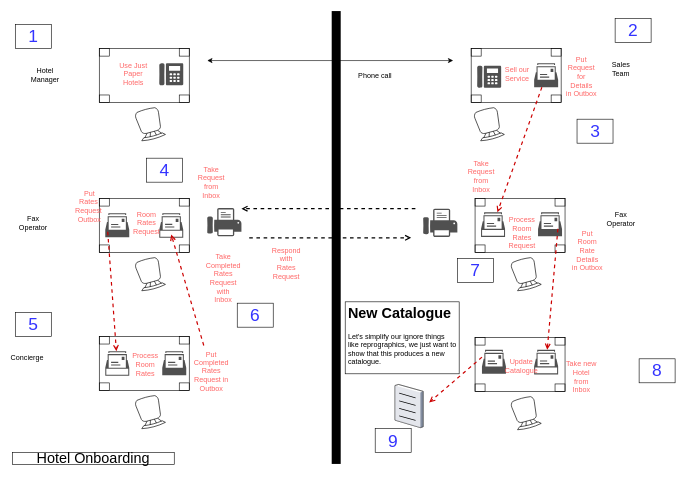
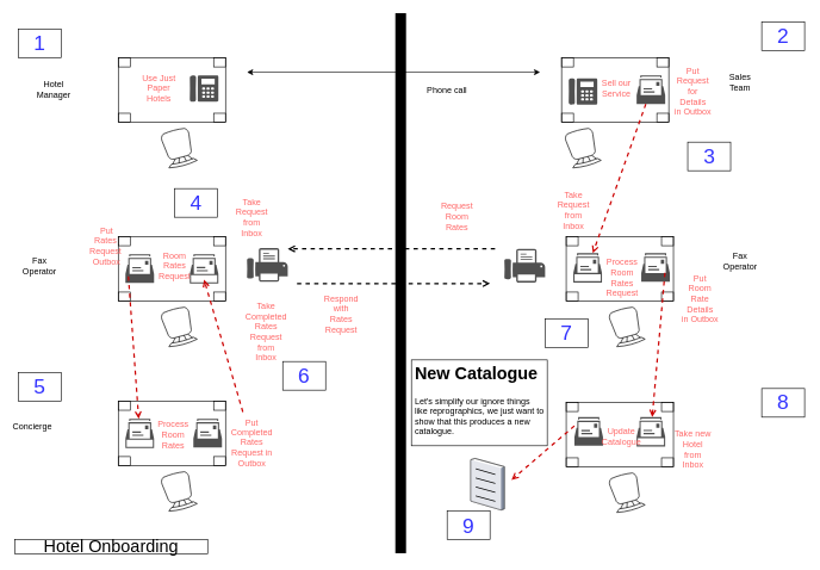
- <mxCell id="58" value="&lt;font style=&quot;font-size: 29px&quot;&gt;2&lt;/font&gt;" style="text;html=1;strokeColor=default;fillColor=none;align=center;verticalAlign=middle;whiteSpace=wrap;rounded=0;fontColor=#3333FF;" parent="1" vertex="1"><mxGeometry x="1025" y="30" width="60" height="40" as="geometry" /></mxCell>
+ <mxCell id="58" value="&lt;font style=&quot;font-size: 29px&quot;&gt;2&lt;/font&gt;" style="text;html=1;strokeColor=default;fillColor=none;align=center;verticalAlign=middle;whiteSpace=wrap;rounded=0;fontColor=#3333FF;" parent="1" vertex="1"><mxGeometry x="1065" y="30" width="60" height="40" as="geometry" /></mxCell>
+ <mxCell id="28" value="&lt;font color=&quot;#ff6666&quot;&gt;Request Room Rates&lt;/font&gt;" style="text;html=1;strokeColor=none;fillColor=none;align=center;verticalAlign=middle;whiteSpace=wrap;rounded=0;" parent="1" vertex="1"><mxGeometry x="611.5" y="259" width="53.5" height="85.5" as="geometry" /></mxCell>
- <mxCell id="68" value="&lt;font style=&quot;font-size: 29px&quot;&gt;7&lt;/font&gt;" style="text;html=1;strokeColor=default;fillColor=none;align=center;verticalAlign=middle;whiteSpace=wrap;rounded=0;fontColor=#3333FF;" parent="1" vertex="1"><mxGeometry x="762" y="430" width="60" height="40" as="geometry" /></mxCell>
+ <mxCell id="68" value="&lt;font style=&quot;font-size: 29px&quot;&gt;7&lt;/font&gt;" style="text;html=1;strokeColor=default;fillColor=none;align=center;verticalAlign=middle;whiteSpace=wrap;rounded=0;fontColor=#3333FF;" parent="1" vertex="1"><mxGeometry x="762" y="445" width="60" height="40" as="geometry" /></mxCell>
- <mxCell id="65" value="&lt;font color=&quot;#ff6666&quot;&gt;Take Completed Rates&lt;/font&gt;&lt;div&gt;&lt;font color=&quot;#ff6666&quot;&gt;Request with&lt;br&gt;Inbox&lt;/font&gt;&lt;/div&gt;" style="text;html=1;strokeColor=none;fillColor=none;align=center;verticalAlign=middle;whiteSpace=wrap;rounded=0;" parent="1" vertex="1"><mxGeometry x="345" y="420" width="53.5" height="85.5" as="geometry" /></mxCell>
+ <mxCell id="65" value="&lt;font color=&quot;#ff6666&quot;&gt;Take Completed Rates&lt;/font&gt;&lt;div&gt;&lt;font color=&quot;#ff6666&quot;&gt;Request from&lt;br&gt;Inbox&lt;/font&gt;&lt;/div&gt;" style="text;html=1;strokeColor=none;fillColor=none;align=center;verticalAlign=middle;whiteSpace=wrap;rounded=0;" parent="1" vertex="1"><mxGeometry x="345" y="420" width="53.5" height="85.5" as="geometry" /></mxCell>
- <mxCell id="62" value="&lt;font style=&quot;font-size: 29px&quot;&gt;8&lt;/font&gt;" style="text;html=1;strokeColor=default;fillColor=none;align=center;verticalAlign=middle;whiteSpace=wrap;rounded=0;fontColor=#3333FF;" parent="1" vertex="1"><mxGeometry x="1065" y="597.25" width="60" height="40" as="geometry" /></mxCell>
+ <mxCell id="62" value="&lt;font style=&quot;font-size: 29px&quot;&gt;8&lt;/font&gt;" style="text;html=1;strokeColor=default;fillColor=none;align=center;verticalAlign=middle;whiteSpace=wrap;rounded=0;fontColor=#3333FF;" parent="1" vertex="1"><mxGeometry x="1065" y="542.25" width="60" height="40" as="geometry" /></mxCell>
